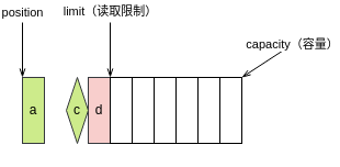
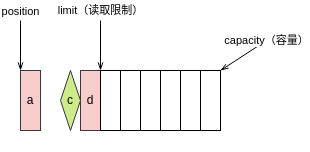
- <mxCell id="2" value="a" style="rounded=0;whiteSpace=wrap;html=1;fillColor=#cdeb8b;strokeColor=#36393d;" parent="1" vertex="1"><mxGeometry x="20" y="70" width="20" height="60" as="geometry" /></mxCell>
+ <mxCell id="2" value="a" style="rounded=0;whiteSpace=wrap;html=1;fillColor=#f8cecc;strokeColor=#36393d;" parent="1" vertex="1"><mxGeometry x="20" y="70" width="20" height="60" as="geometry" /></mxCell>
